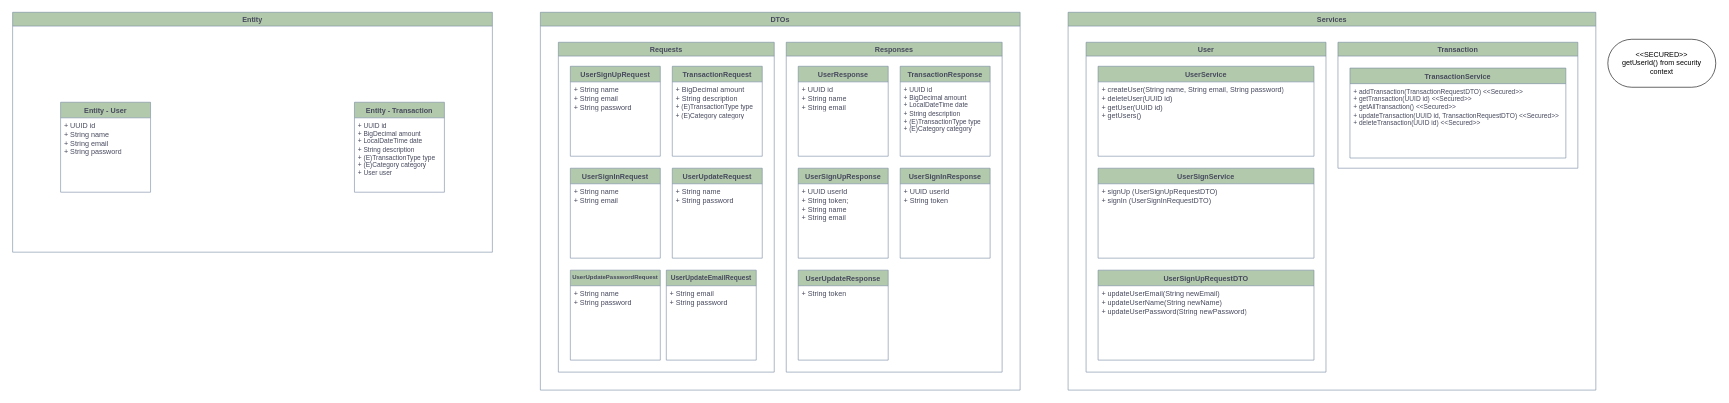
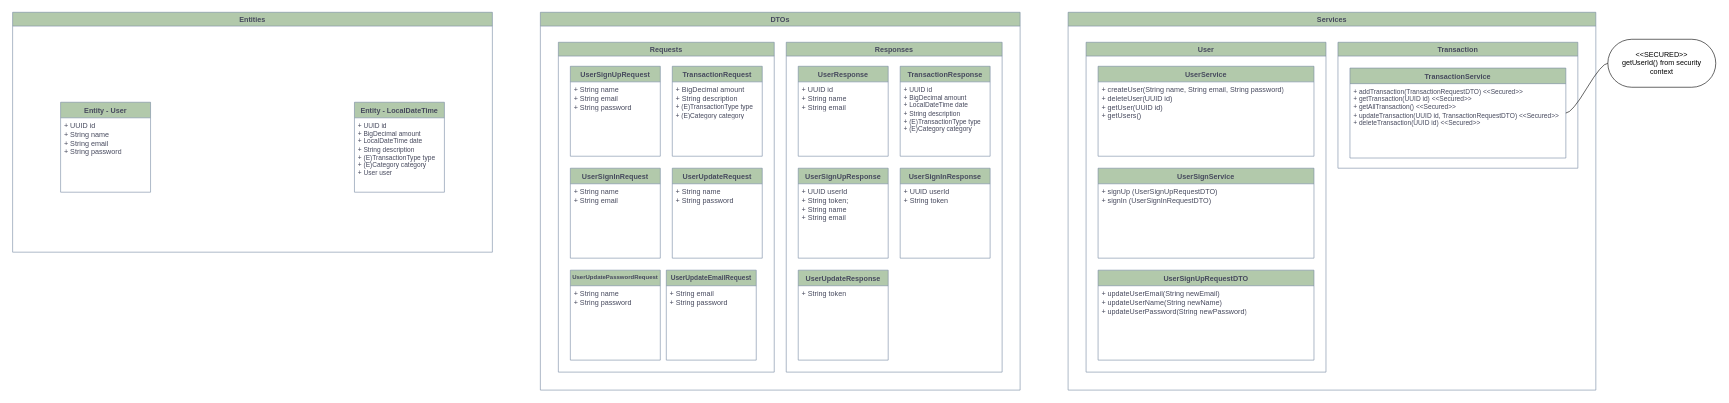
- <mxCell id="2" value="Entity" style="swimlane;whiteSpace=wrap;html=1;labelBackgroundColor=none;fillColor=#B2C9AB;strokeColor=#788AA3;fontColor=#46495D;" parent="1" vertex="1"><mxGeometry x="20" y="20" width="800" height="400" as="geometry" /></mxCell>
+ <mxCell id="2" value="Entities" style="swimlane;whiteSpace=wrap;html=1;labelBackgroundColor=none;fillColor=#B2C9AB;strokeColor=#788AA3;fontColor=#46495D;" parent="1" vertex="1"><mxGeometry x="20" y="20" width="800" height="400" as="geometry" /></mxCell>
+ <mxCell id="44" value="" style="edgeStyle=entityRelationEdgeStyle;startArrow=none;endArrow=none;segment=10;curved=1;sourcePerimeterSpacing=0;targetPerimeterSpacing=0;rounded=0;" parent="1" source="39" target="43" edge="1"><mxGeometry relative="1" as="geometry"><mxPoint x="2220" y="310" as="sourcePoint" /></mxGeometry></mxCell>
- <mxCell id="5" value="Entity - Transaction" style="swimlane;fontStyle=1;align=center;verticalAlign=top;childLayout=stackLayout;horizontal=1;startSize=26;horizontalStack=0;resizeParent=1;resizeParentMax=0;resizeLast=0;collapsible=1;marginBottom=0;whiteSpace=wrap;html=1;labelBackgroundColor=none;fillColor=#B2C9AB;strokeColor=#788AA3;fontColor=#46495D;" parent="2" vertex="1"><mxGeometry x="570" y="150" width="150" height="150" as="geometry" /></mxCell>
+ <mxCell id="5" value="Entity - LocalDateTime" style="swimlane;fontStyle=1;align=center;verticalAlign=top;childLayout=stackLayout;horizontal=1;startSize=26;horizontalStack=0;resizeParent=1;resizeParentMax=0;resizeLast=0;collapsible=1;marginBottom=0;whiteSpace=wrap;html=1;labelBackgroundColor=none;fillColor=#B2C9AB;strokeColor=#788AA3;fontColor=#46495D;" parent="2" vertex="1"><mxGeometry x="570" y="150" width="150" height="150" as="geometry" /></mxCell>
